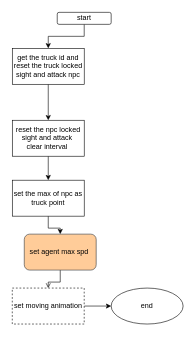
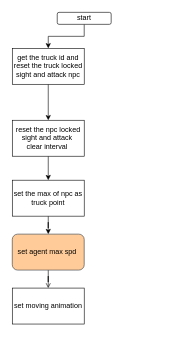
- <mxCell id="11" value="set agent max spd&amp;nbsp;" style="rounded=1;whiteSpace=wrap;html=1;fillColor=#ffcc99;strokeColor=#36393d;" vertex="1" parent="1"><mxGeometry x="40" y="390" width="120" height="60" as="geometry" /></mxCell>
+ <mxCell id="11" value="set agent max spd&amp;nbsp;" style="rounded=1;whiteSpace=wrap;html=1;fillColor=#ffcc99;strokeColor=#36393d;" vertex="1" parent="1"><mxGeometry x="20" y="390" width="120" height="60" as="geometry" /></mxCell>
- <mxCell id="13" value="set moving animation" style="rounded=0;whiteSpace=wrap;html=1;dashed=1;" vertex="1" parent="1"><mxGeometry x="20" y="480" width="120" height="60" as="geometry" /></mxCell>
+ <mxCell id="13" value="set moving animation" style="rounded=0;whiteSpace=wrap;html=1;" vertex="1" parent="1"><mxGeometry x="20" y="480" width="120" height="60" as="geometry" /></mxCell>
- <mxCell id="12" value="" style="edgeStyle=orthogonalEdgeStyle;rounded=0;orthogonalLoop=1;jettySize=auto;html=1;" edge="1" parent="1" source="13" target="14"><mxGeometry relative="1" as="geometry" /></mxCell>
- <mxCell id="14" value="end" style="ellipse;whiteSpace=wrap;html=1;rounded=0;" vertex="1" parent="1"><mxGeometry x="185" y="480" width="120" height="60" as="geometry" /></mxCell>
